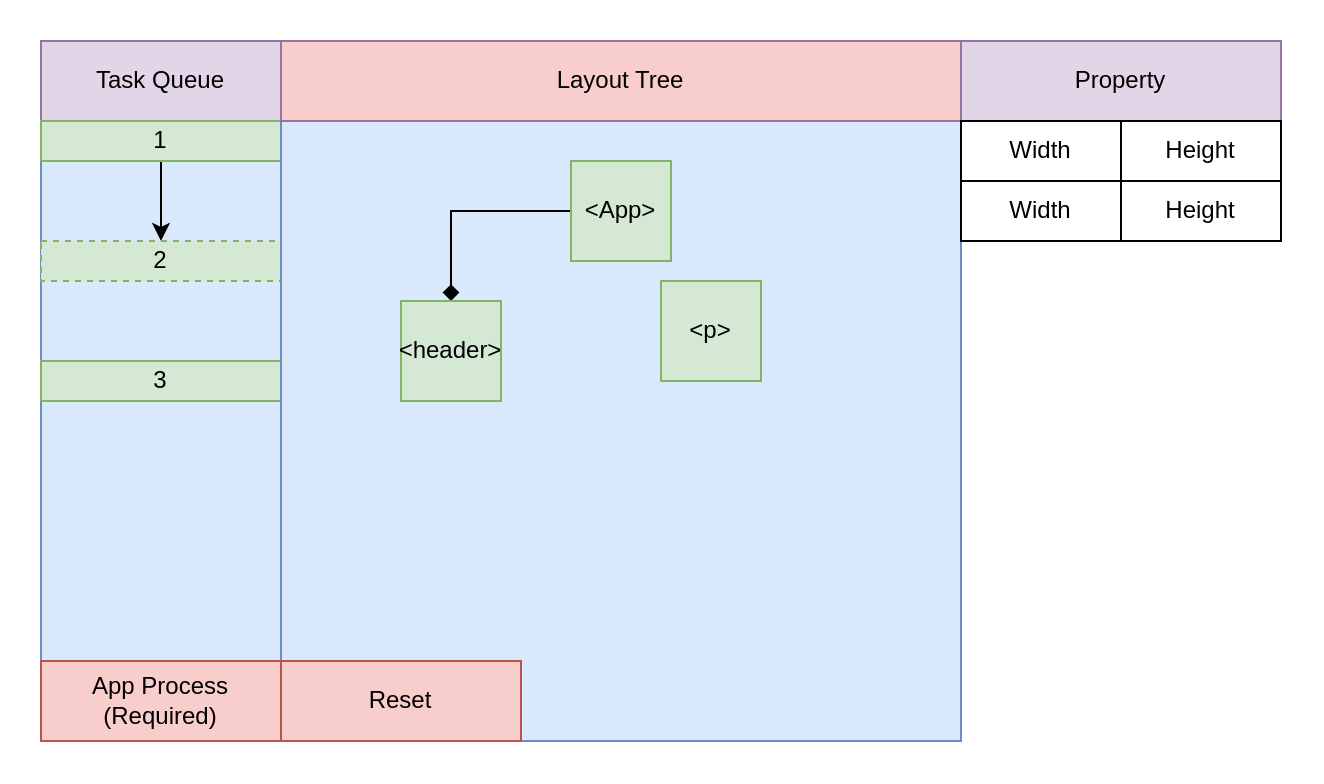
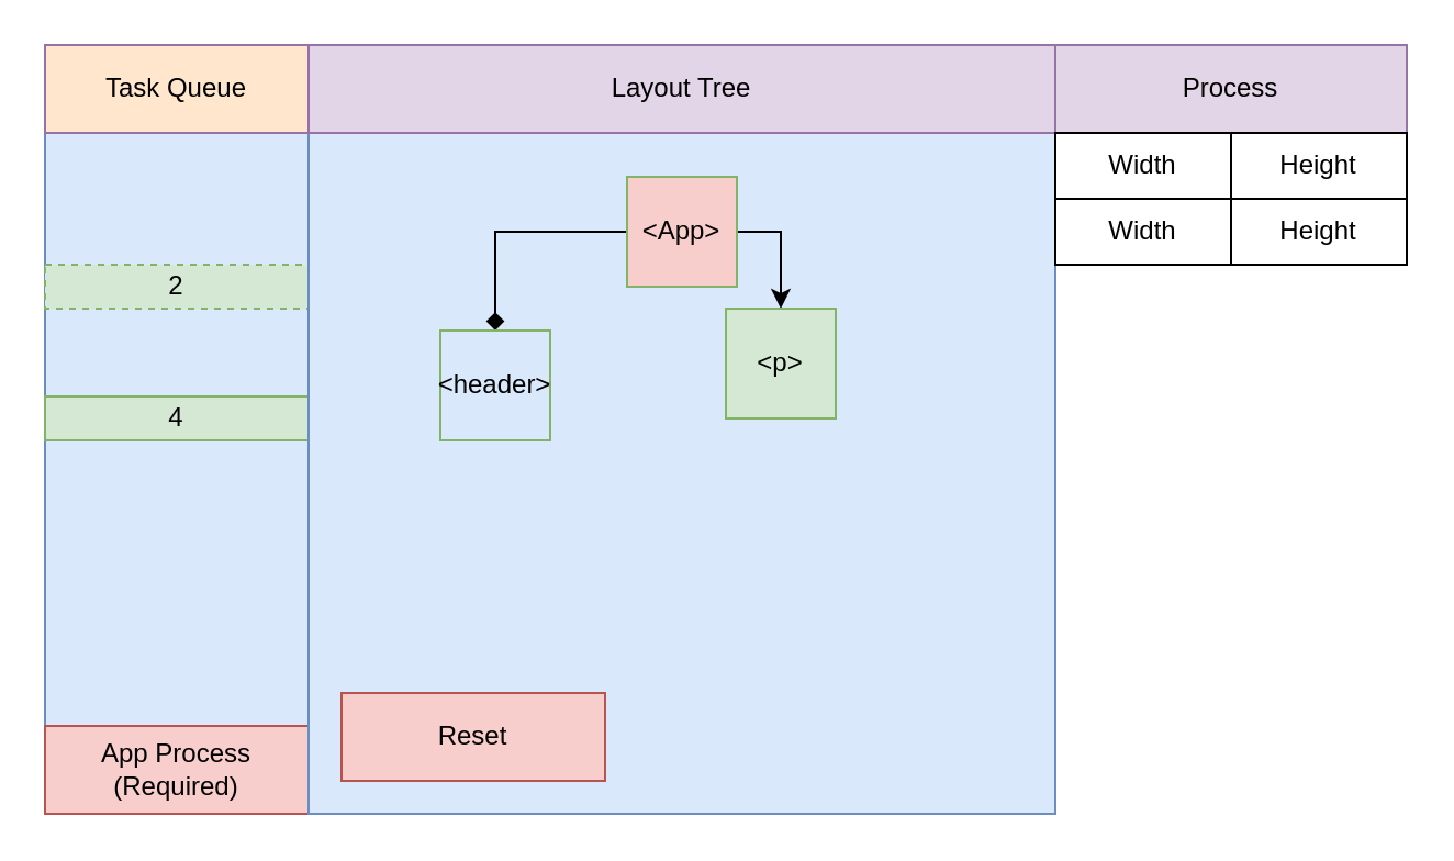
- <mxCell id="3" value="Task Queue" style="rounded=0;whiteSpace=wrap;html=1;fillColor=#e1d5e7;strokeColor=#9673a6;" vertex="1" parent="1"><mxGeometry x="20" y="20" width="120" height="40" as="geometry" /></mxCell>
+ <mxCell id="3" value="Task Queue" style="rounded=0;whiteSpace=wrap;html=1;fillColor=#ffe6cc;strokeColor=#9673a6;" vertex="1" parent="1"><mxGeometry x="20" y="20" width="120" height="40" as="geometry" /></mxCell>
- <mxCell id="11" value="Layout Tree" style="rounded=0;whiteSpace=wrap;html=1;fillColor=#f8cecc;strokeColor=#9673a6;" vertex="1" parent="1"><mxGeometry x="140" y="20" width="340" height="40" as="geometry" /></mxCell>
+ <mxCell id="11" value="Layout Tree" style="rounded=0;whiteSpace=wrap;html=1;fillColor=#e1d5e7;strokeColor=#9673a6;" vertex="1" parent="1"><mxGeometry x="140" y="20" width="340" height="40" as="geometry" /></mxCell>
- <mxCell id="19" value="Property" style="rounded=0;whiteSpace=wrap;html=1;fillColor=#e1d5e7;strokeColor=#9673a6;" vertex="1" parent="1"><mxGeometry x="480" y="20" width="160" height="40" as="geometry" /></mxCell>
+ <mxCell id="19" value="Process" style="rounded=0;whiteSpace=wrap;html=1;fillColor=#e1d5e7;strokeColor=#9673a6;" vertex="1" parent="1"><mxGeometry x="480" y="20" width="160" height="40" as="geometry" /></mxCell>
- <mxCell id="5" value="1" style="rounded=0;whiteSpace=wrap;html=1;fillColor=#d5e8d4;strokeColor=#82b366;" vertex="1" parent="1"><mxGeometry x="20" y="60" width="120" height="20" as="geometry" /></mxCell>
- <mxCell id="4" value="" style="edgeStyle=orthogonalEdgeStyle;rounded=0;orthogonalLoop=1;jettySize=auto;html=1;" edge="1" parent="1" source="5" target="7"><mxGeometry relative="1" as="geometry" /></mxCell>
- <mxCell id="14" value="&amp;lt;App&amp;gt;" style="rounded=0;whiteSpace=wrap;html=1;fillColor=#d5e8d4;strokeColor=#82b366;" vertex="1" parent="1"><mxGeometry x="285" y="80" width="50" height="50" as="geometry" /></mxCell>
+ <mxCell id="14" value="&amp;lt;App&amp;gt;" style="rounded=0;whiteSpace=wrap;html=1;fillColor=#f8cecc;strokeColor=#82b366;" vertex="1" parent="1"><mxGeometry x="285" y="80" width="50" height="50" as="geometry" /></mxCell>
+ <mxCell id="13" style="edgeStyle=orthogonalEdgeStyle;rounded=0;orthogonalLoop=1;jettySize=auto;html=1;exitX=1;exitY=0.5;exitDx=0;exitDy=0;entryX=0.5;entryY=0;entryDx=0;entryDy=0;" edge="1" parent="1" source="14" target="16"><mxGeometry relative="1" as="geometry" /></mxCell>
- <mxCell id="15" value="&amp;lt;header&amp;gt;" style="rounded=0;whiteSpace=wrap;html=1;fillColor=#d5e8d4;strokeColor=#82b366;" vertex="1" parent="1"><mxGeometry x="200" y="150" width="50" height="50" as="geometry" /></mxCell>
+ <mxCell id="15" value="&amp;lt;header&amp;gt;" style="rounded=0;whiteSpace=wrap;html=1;fillColor=#dae8fc;strokeColor=#82b366;" vertex="1" parent="1"><mxGeometry x="200" y="150" width="50" height="50" as="geometry" /></mxCell>
- <mxCell id="8" value="3" style="rounded=0;whiteSpace=wrap;html=1;fillColor=#d5e8d4;strokeColor=#82b366;" vertex="1" parent="1"><mxGeometry x="20" y="180" width="120" height="20" as="geometry" /></mxCell>
+ <mxCell id="8" value="4" style="rounded=0;whiteSpace=wrap;html=1;fillColor=#d5e8d4;strokeColor=#82b366;" vertex="1" parent="1"><mxGeometry x="20" y="180" width="120" height="20" as="geometry" /></mxCell>
- <mxCell id="18" value="Reset" style="rounded=0;whiteSpace=wrap;html=1;fillColor=#f8cecc;strokeColor=#b85450;" vertex="1" parent="1"><mxGeometry x="140" y="330" width="120" height="40" as="geometry" /></mxCell>
+ <mxCell id="18" value="Reset" style="rounded=0;whiteSpace=wrap;html=1;fillColor=#f8cecc;strokeColor=#b85450;" vertex="1" parent="1"><mxGeometry x="155" y="315" width="120" height="40" as="geometry" /></mxCell>
